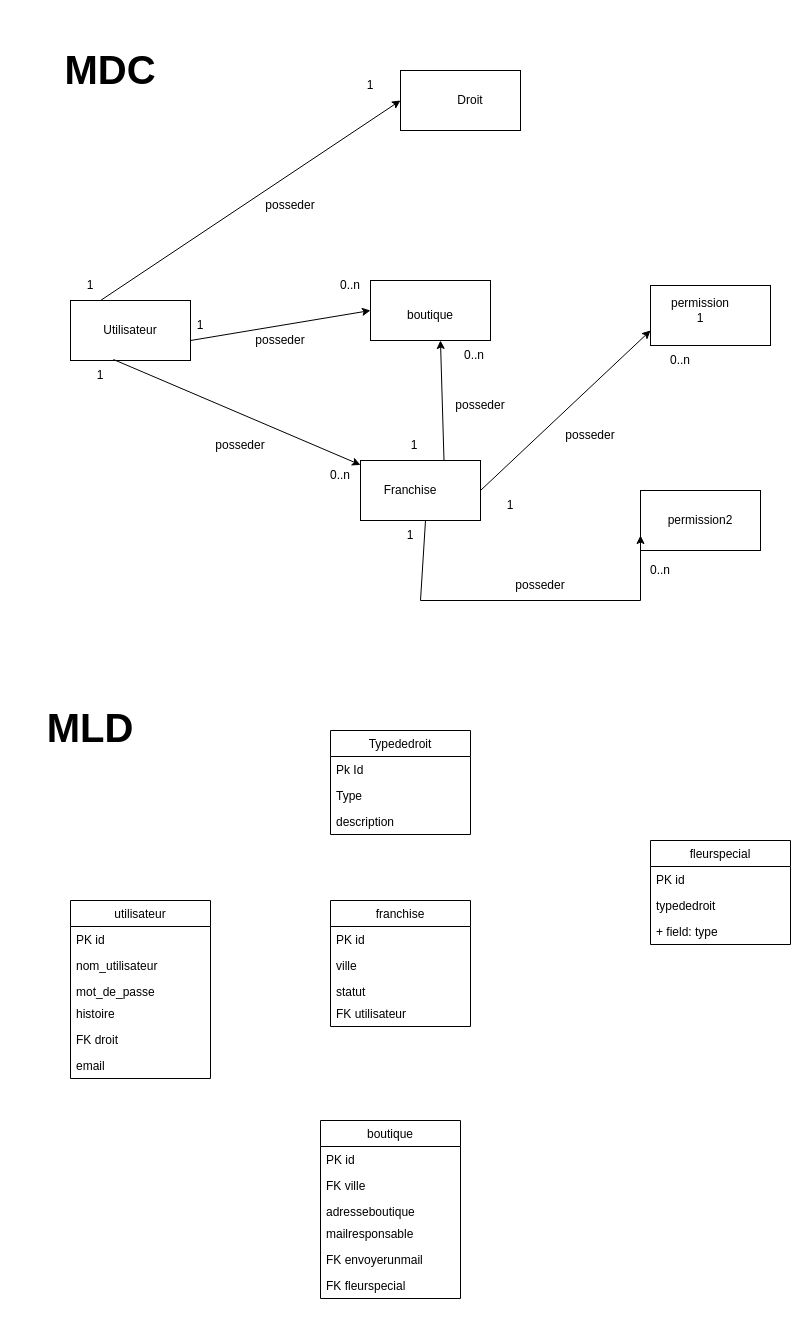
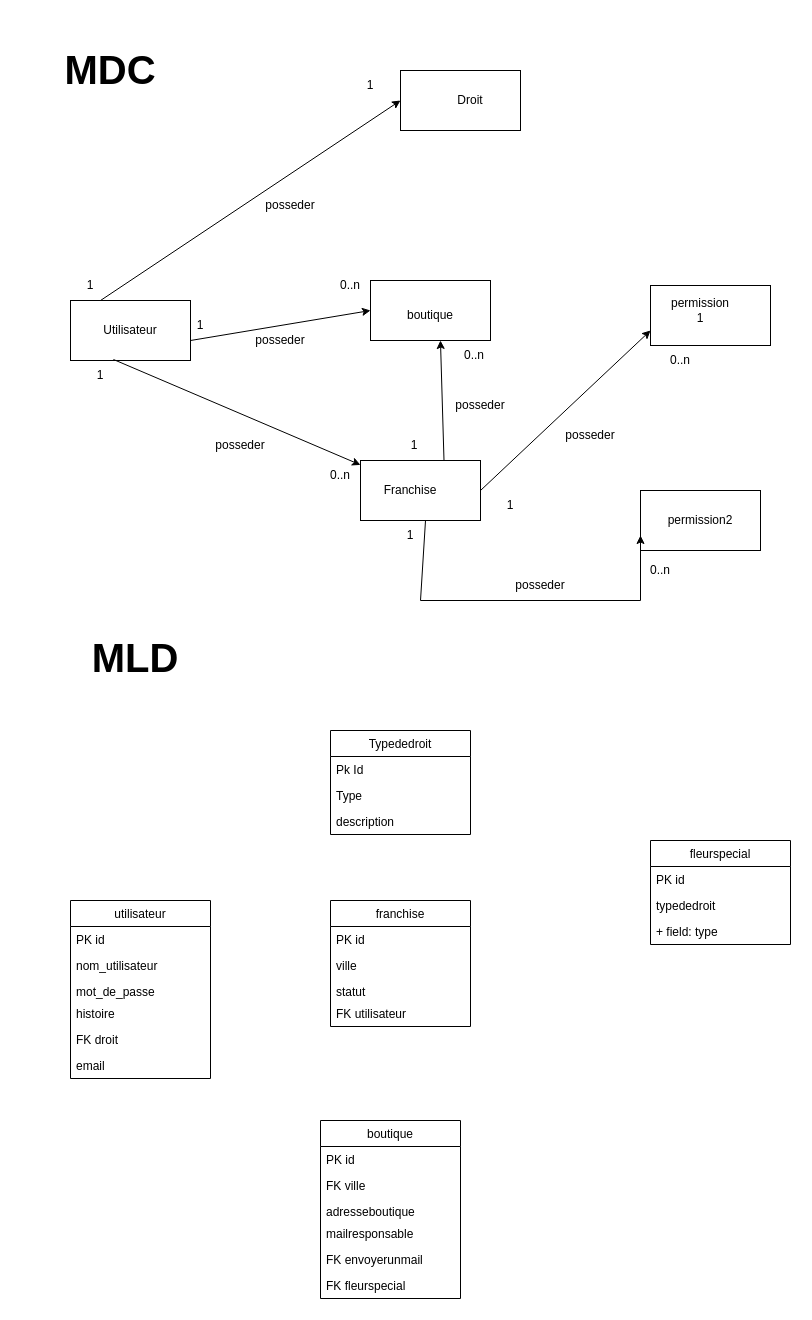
- <mxCell id="33" value="MLD" style="text;align=center;fontStyle=1;verticalAlign=middle;spacingLeft=3;spacingRight=3;strokeColor=none;rotatable=0;points=[[0,0.5],[1,0.5]];portConstraint=eastwest;fontSize=40;" vertex="1" parent="1"><mxGeometry x="50" y="710" width="80" height="26" as="geometry" /></mxCell>
+ <mxCell id="33" value="MLD" style="text;align=center;fontStyle=1;verticalAlign=middle;spacingLeft=3;spacingRight=3;strokeColor=none;rotatable=0;points=[[0,0.5],[1,0.5]];portConstraint=eastwest;fontSize=40;" vertex="1" parent="1"><mxGeometry x="95" y="640" width="80" height="26" as="geometry" /></mxCell>
